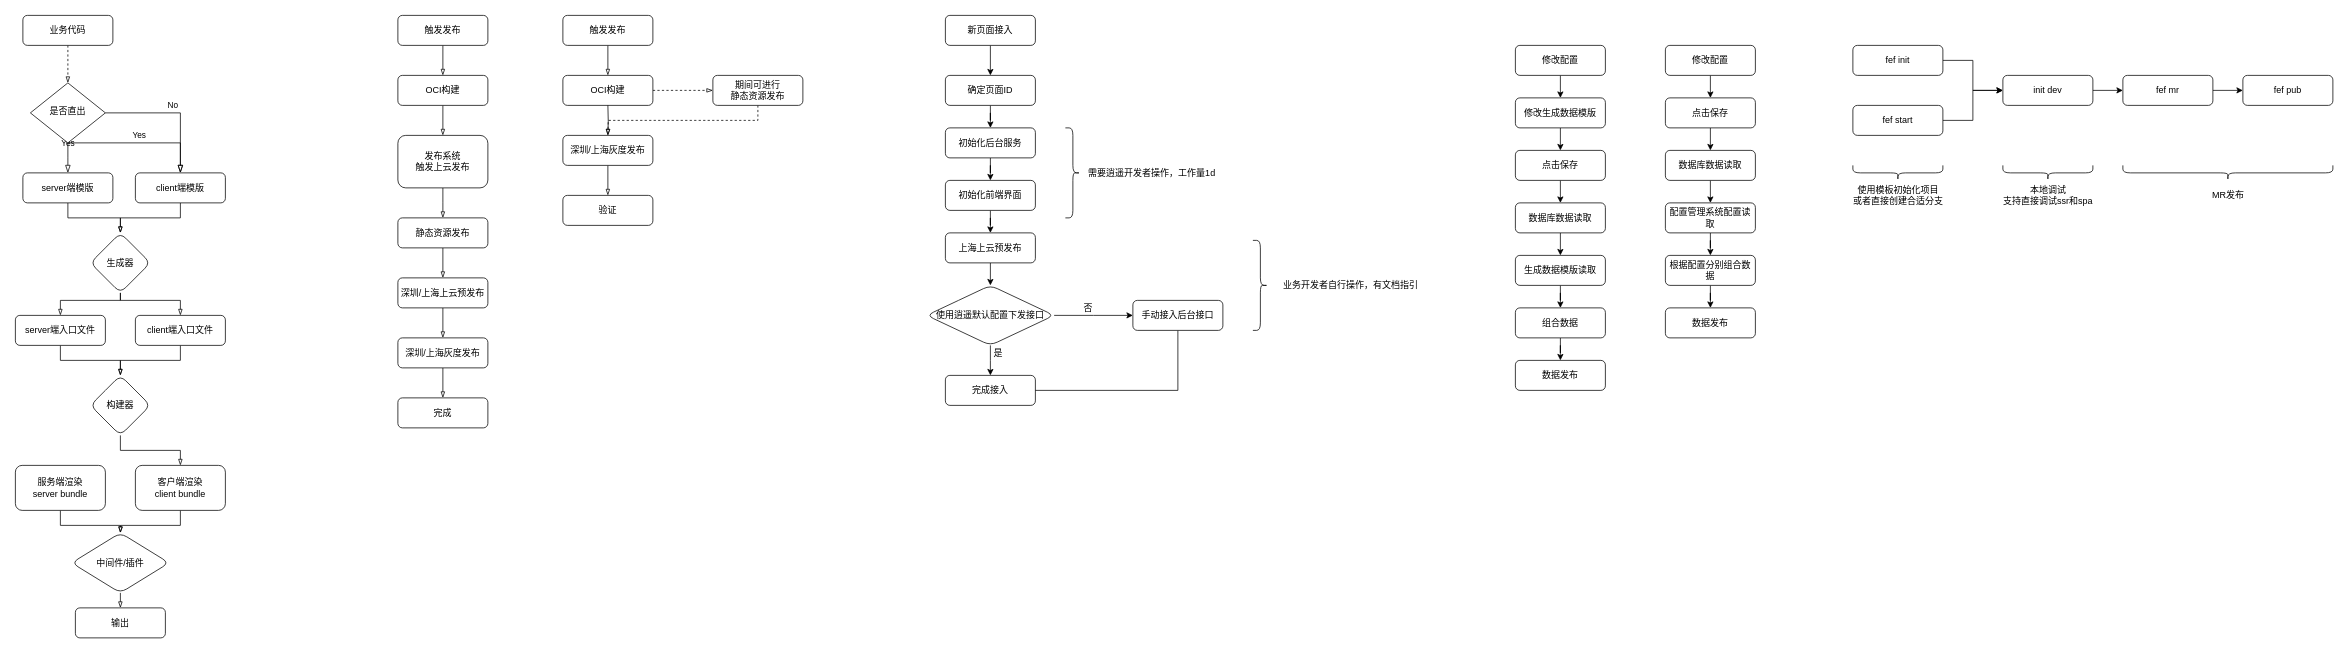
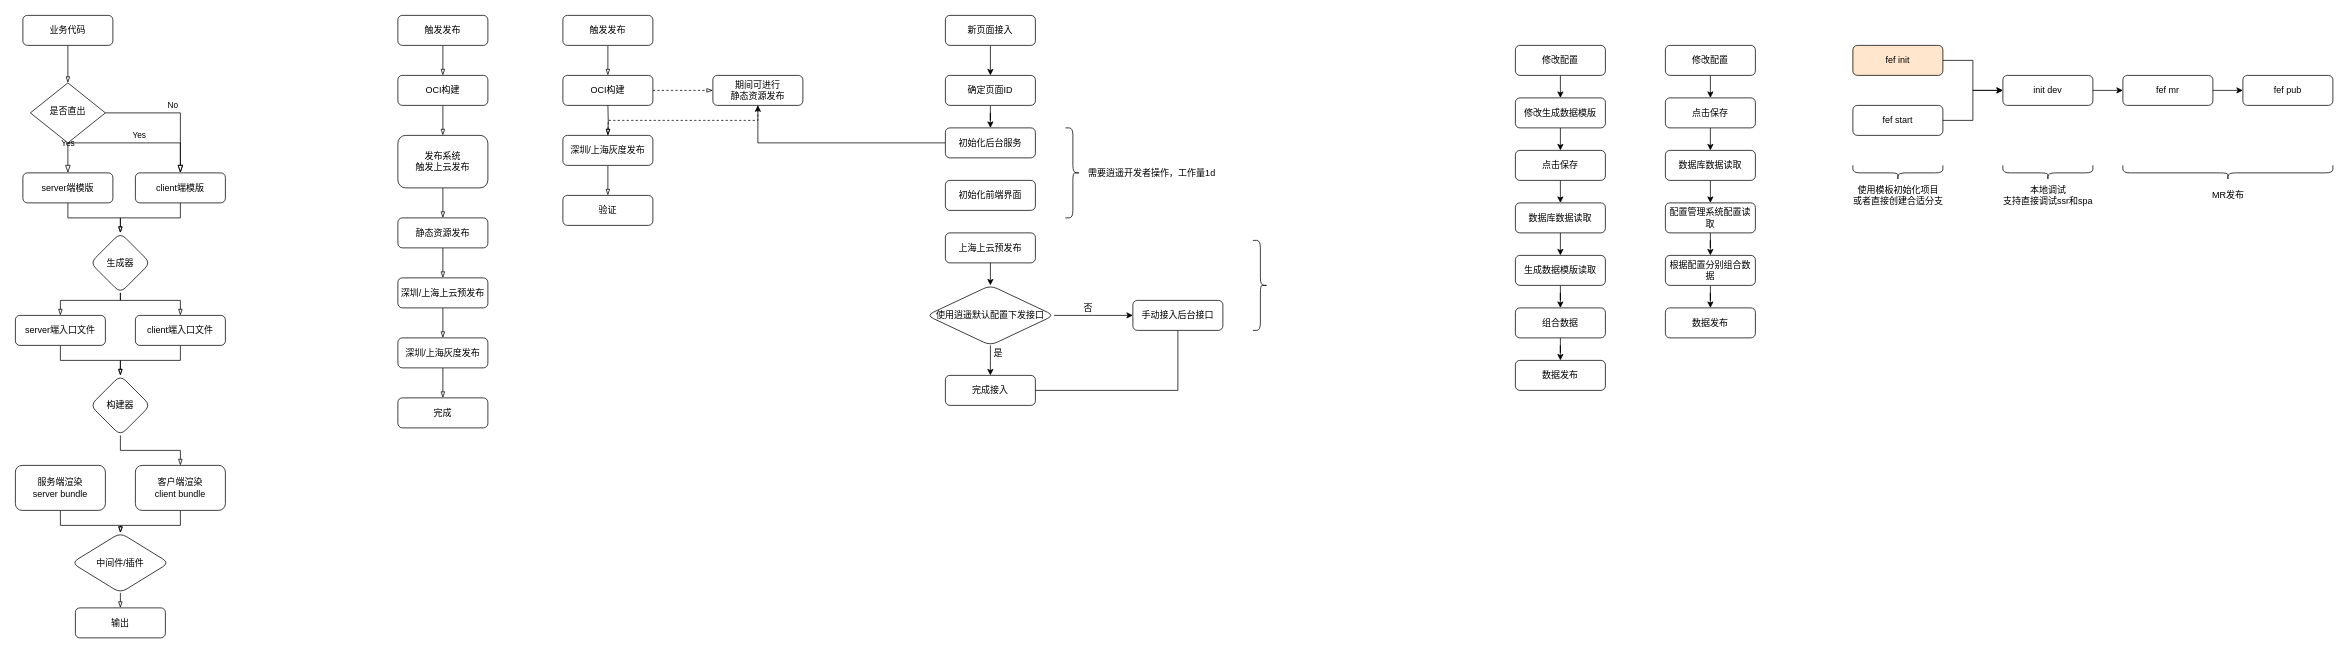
- <mxCell id="99" value="fef init" style="rounded=1;whiteSpace=wrap;html=1;fontSize=12;glass=0;strokeWidth=1;shadow=0;" vertex="1" parent="1"><mxGeometry x="2470" y="60" width="120" height="40" as="geometry" /></mxCell>
+ <mxCell id="99" value="fef init" style="rounded=1;whiteSpace=wrap;html=1;fontSize=12;glass=0;strokeWidth=1;shadow=0;fillColor=#ffe6cc;" vertex="1" parent="1"><mxGeometry x="2470" y="60" width="120" height="40" as="geometry" /></mxCell>
- <mxCell id="2" value="" style="edgeStyle=orthogonalEdgeStyle;rounded=0;orthogonalLoop=1;jettySize=auto;html=1;endArrow=blockThin;endFill=0;dashed=1;" parent="1" source="3" target="6" edge="1"><mxGeometry relative="1" as="geometry" /></mxCell>
+ <mxCell id="2" value="" style="edgeStyle=orthogonalEdgeStyle;rounded=0;orthogonalLoop=1;jettySize=auto;html=1;endArrow=blockThin;endFill=0;" parent="1" source="3" target="6" edge="1"><mxGeometry relative="1" as="geometry" /></mxCell>
- <mxCell id="56" value="" style="edgeStyle=orthogonalEdgeStyle;rounded=0;orthogonalLoop=1;jettySize=auto;html=1;" edge="1" parent="1" source="57" target="59"><mxGeometry relative="1" as="geometry" /></mxCell>
+ <mxCell id="56" value="" style="edgeStyle=orthogonalEdgeStyle;rounded=0;orthogonalLoop=1;jettySize=auto;html=1;" edge="1" parent="1" source="57" target="51"><mxGeometry relative="1" as="geometry" /></mxCell>
- <mxCell id="58" value="" style="edgeStyle=orthogonalEdgeStyle;rounded=0;orthogonalLoop=1;jettySize=auto;html=1;" edge="1" parent="1" source="59" target="61"><mxGeometry relative="1" as="geometry" /></mxCell>
- <mxCell id="73" value="业务开发者自行操作，有文档指引" style="text;html=1;align=center;verticalAlign=middle;resizable=0;points=[];autosize=1;strokeColor=none;fillColor=none;" vertex="1" parent="1"><mxGeometry x="1700" y="365" width="200" height="30" as="geometry" /></mxCell>
